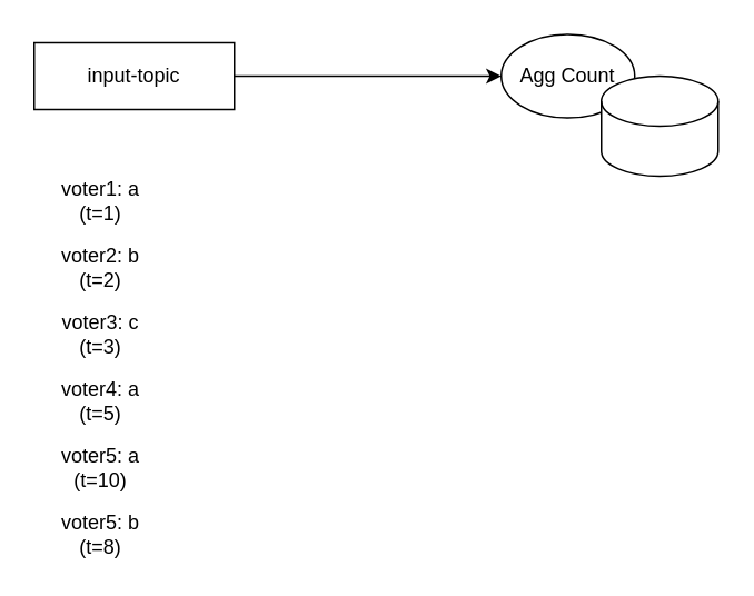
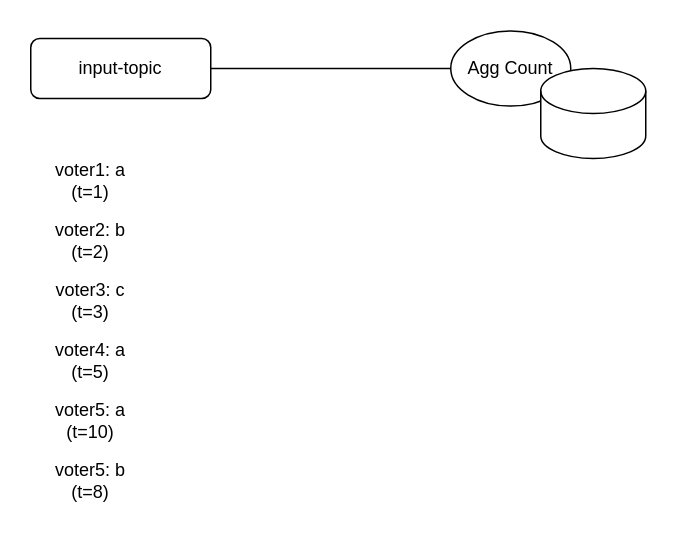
- <mxCell id="3" value="&lt;div&gt;&lt;font&gt;input-topic&lt;/font&gt;&lt;/div&gt;" style="rounded=0;whiteSpace=wrap;html=1;strokeColor=#000000;fontColor=#000000;" vertex="1" parent="1"><mxGeometry x="20" y="25" width="120" height="40" as="geometry" /></mxCell>
+ <mxCell id="3" value="&lt;div&gt;&lt;font&gt;input-topic&lt;/font&gt;&lt;/div&gt;" style="whiteSpace=wrap;html=1;strokeColor=#000000;fontColor=#000000;rounded=1;" vertex="1" parent="1"><mxGeometry x="20" y="25" width="120" height="40" as="geometry" /></mxCell>
- <mxCell id="2" style="edgeStyle=orthogonalEdgeStyle;rounded=0;orthogonalLoop=1;jettySize=auto;html=1;entryX=0;entryY=0.5;entryDx=0;entryDy=0;strokeColor=#000000;fontColor=#000000;" edge="1" parent="1" source="3" target="4"><mxGeometry relative="1" as="geometry" /></mxCell>
+ <mxCell id="2" style="edgeStyle=orthogonalEdgeStyle;rounded=0;orthogonalLoop=1;jettySize=auto;html=1;entryX=0;entryY=0.5;entryDx=0;entryDy=0;strokeColor=#000000;fontColor=#000000;endArrow=none;" edge="1" parent="1" source="3" target="4"><mxGeometry relative="1" as="geometry" /></mxCell>
